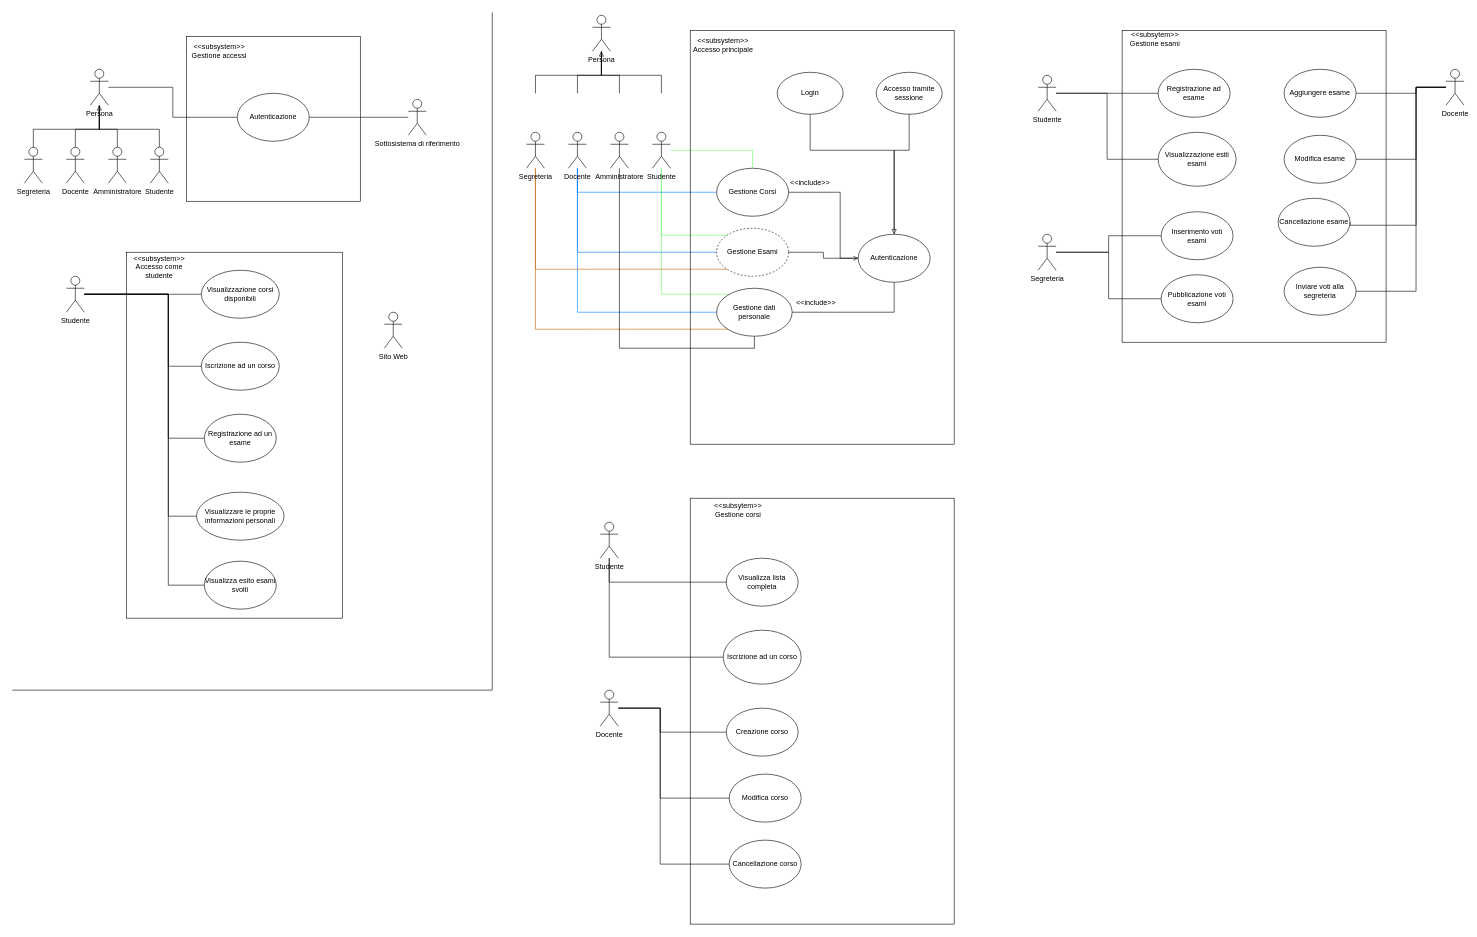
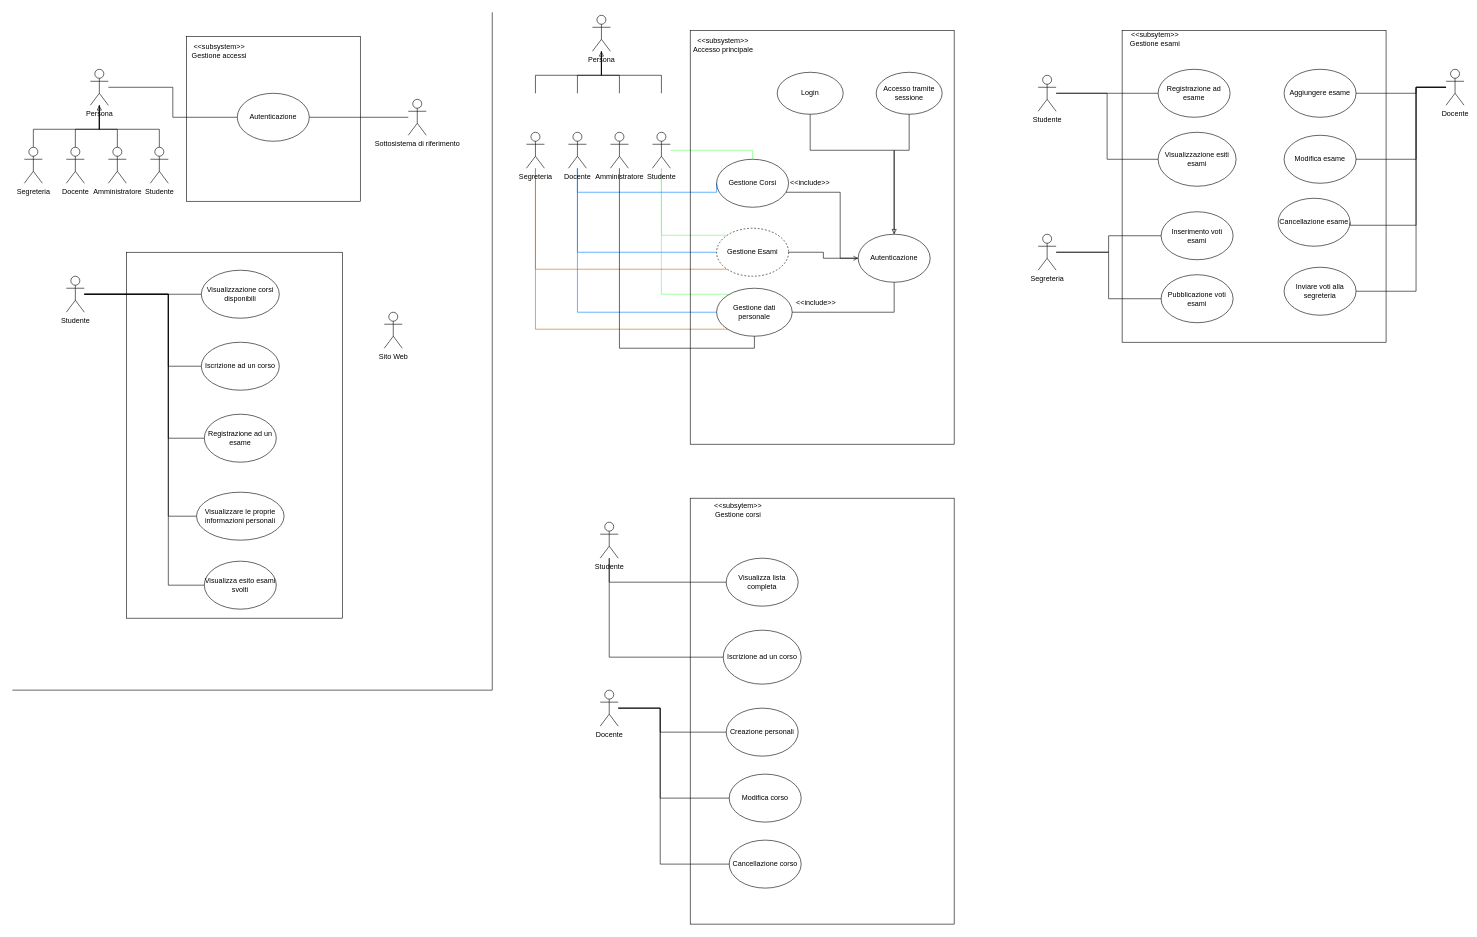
- <mxCell id="54" value="Gestione Corsi" style="ellipse;whiteSpace=wrap;html=1;fillColor=none;" vertex="1" parent="1"><mxGeometry x="1194" y="280" width="120" height="80" as="geometry" /></mxCell>
+ <mxCell id="54" value="Gestione Corsi" style="ellipse;whiteSpace=wrap;html=1;fillColor=none;" vertex="1" parent="1"><mxGeometry x="1194" y="265" width="120" height="80" as="geometry" /></mxCell>
- <mxCell id="3" value="&amp;lt;&amp;lt;subsystem&amp;gt;&amp;gt;&lt;br&gt;Accesso come studente" style="text;html=1;strokeColor=none;fillColor=none;align=center;verticalAlign=middle;whiteSpace=wrap;rounded=0;" vertex="1" parent="1"><mxGeometry x="220" y="420" width="90" height="50" as="geometry" /></mxCell>
- <mxCell id="77" value="Creazione corso" style="ellipse;whiteSpace=wrap;html=1;fillColor=none;" vertex="1" parent="1"><mxGeometry x="1210" y="1180" width="120" height="80" as="geometry" /></mxCell>
+ <mxCell id="77" value="Creazione personali" style="ellipse;whiteSpace=wrap;html=1;fillColor=none;" vertex="1" parent="1"><mxGeometry x="1210" y="1180" width="120" height="80" as="geometry" /></mxCell>
